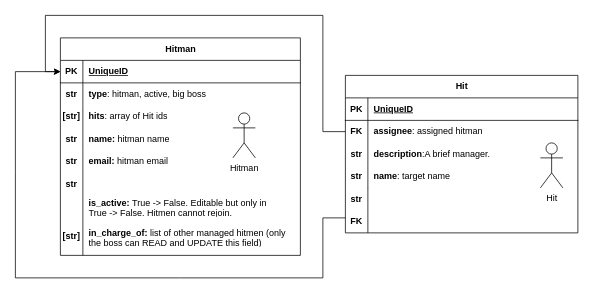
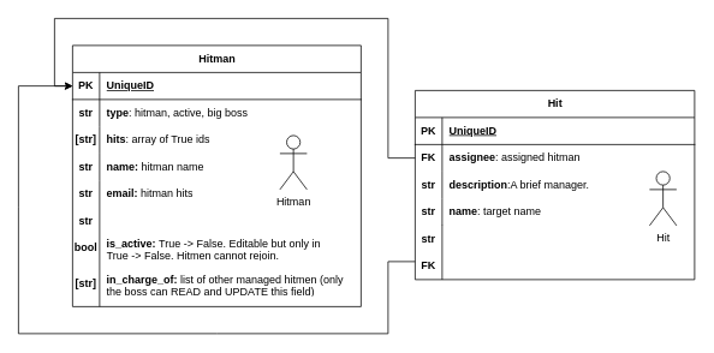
- <mxCell id="12" value="&lt;b&gt;hits&lt;/b&gt;: array of Hit ids" style="shape=partialRectangle;connectable=0;fillColor=none;top=0;left=0;bottom=0;right=0;align=left;spacingLeft=6;overflow=hidden;whiteSpace=wrap;html=1;" vertex="1" parent="10"><mxGeometry x="30" width="290" height="30" as="geometry"><mxRectangle width="290" height="30" as="alternateBounds" /></mxGeometry></mxCell>
+ <mxCell id="12" value="&lt;b&gt;hits&lt;/b&gt;: array of True ids" style="shape=partialRectangle;connectable=0;fillColor=none;top=0;left=0;bottom=0;right=0;align=left;spacingLeft=6;overflow=hidden;whiteSpace=wrap;html=1;" vertex="1" parent="10"><mxGeometry x="30" width="290" height="30" as="geometry"><mxRectangle width="290" height="30" as="alternateBounds" /></mxGeometry></mxCell>
- <mxCell id="18" value="&lt;b&gt;email: &lt;/b&gt;hitman email" style="shape=partialRectangle;connectable=0;fillColor=none;top=0;left=0;bottom=0;right=0;align=left;spacingLeft=6;overflow=hidden;whiteSpace=wrap;html=1;" vertex="1" parent="16"><mxGeometry x="30" width="190" height="30" as="geometry"><mxRectangle width="190" height="30" as="alternateBounds" /></mxGeometry></mxCell>
+ <mxCell id="18" value="&lt;b&gt;email: &lt;/b&gt;hitman hits" style="shape=partialRectangle;connectable=0;fillColor=none;top=0;left=0;bottom=0;right=0;align=left;spacingLeft=6;overflow=hidden;whiteSpace=wrap;html=1;" vertex="1" parent="16"><mxGeometry x="30" width="190" height="30" as="geometry"><mxRectangle width="190" height="30" as="alternateBounds" /></mxGeometry></mxCell>
+ <mxCell id="24" value="&lt;b&gt;bool&lt;/b&gt;" style="shape=partialRectangle;connectable=0;fillColor=none;top=0;left=0;bottom=0;right=0;editable=1;overflow=hidden;whiteSpace=wrap;html=1;" vertex="1" parent="1"><mxGeometry x="80" y="260" width="30" height="30" as="geometry"><mxRectangle width="30" height="30" as="alternateBounds" /></mxGeometry></mxCell>
